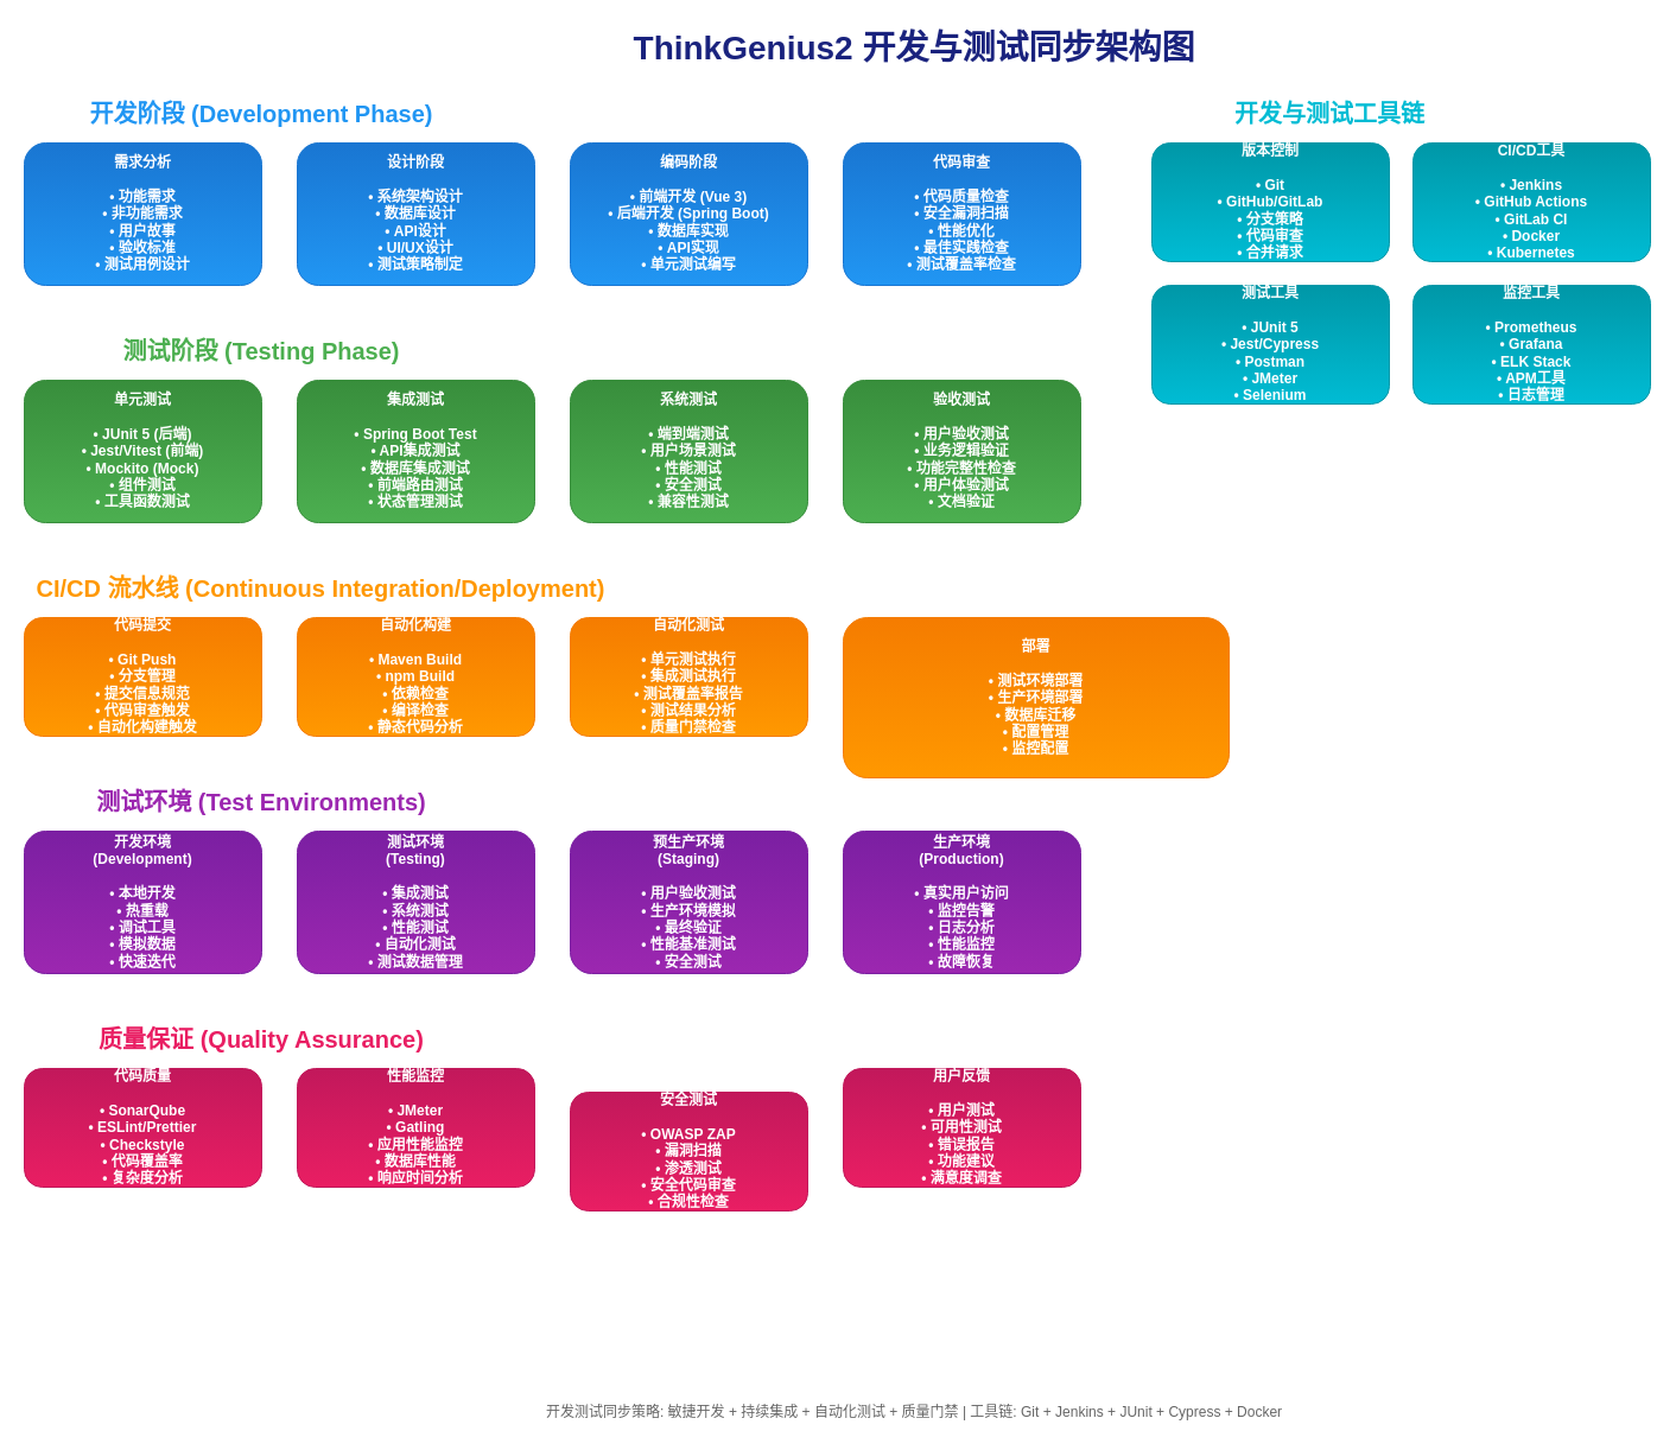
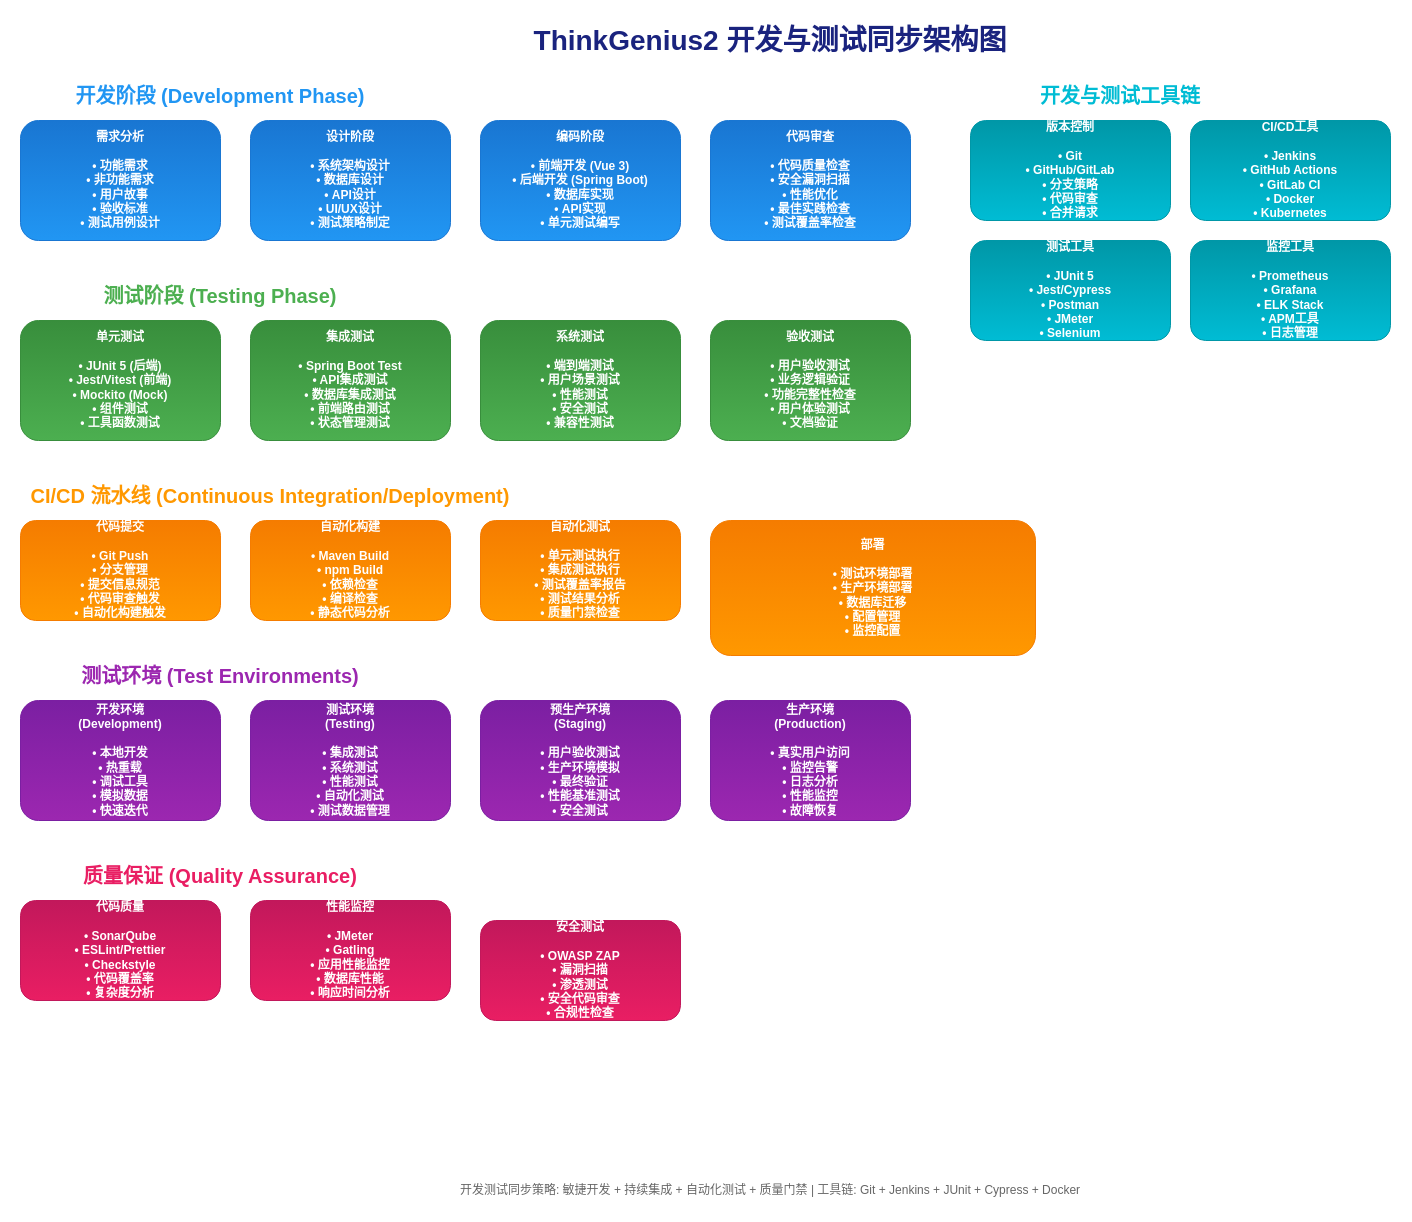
- <mxCell id="27" value="用户反馈&#10;&#10;• 用户测试&#10;• 可用性测试&#10;• 错误报告&#10;• 功能建议&#10;• 满意度调查" style="rounded=1;whiteSpace=wrap;html=1;fillColor=#e91e63;strokeColor=#c2185b;fontColor=#ffffff;fontSize=12;fontStyle=1;gradientColor=#c2185b;gradientDirection=north;" vertex="1" parent="1"><mxGeometry x="710" y="900" width="200" height="100" as="geometry" /></mxCell>
